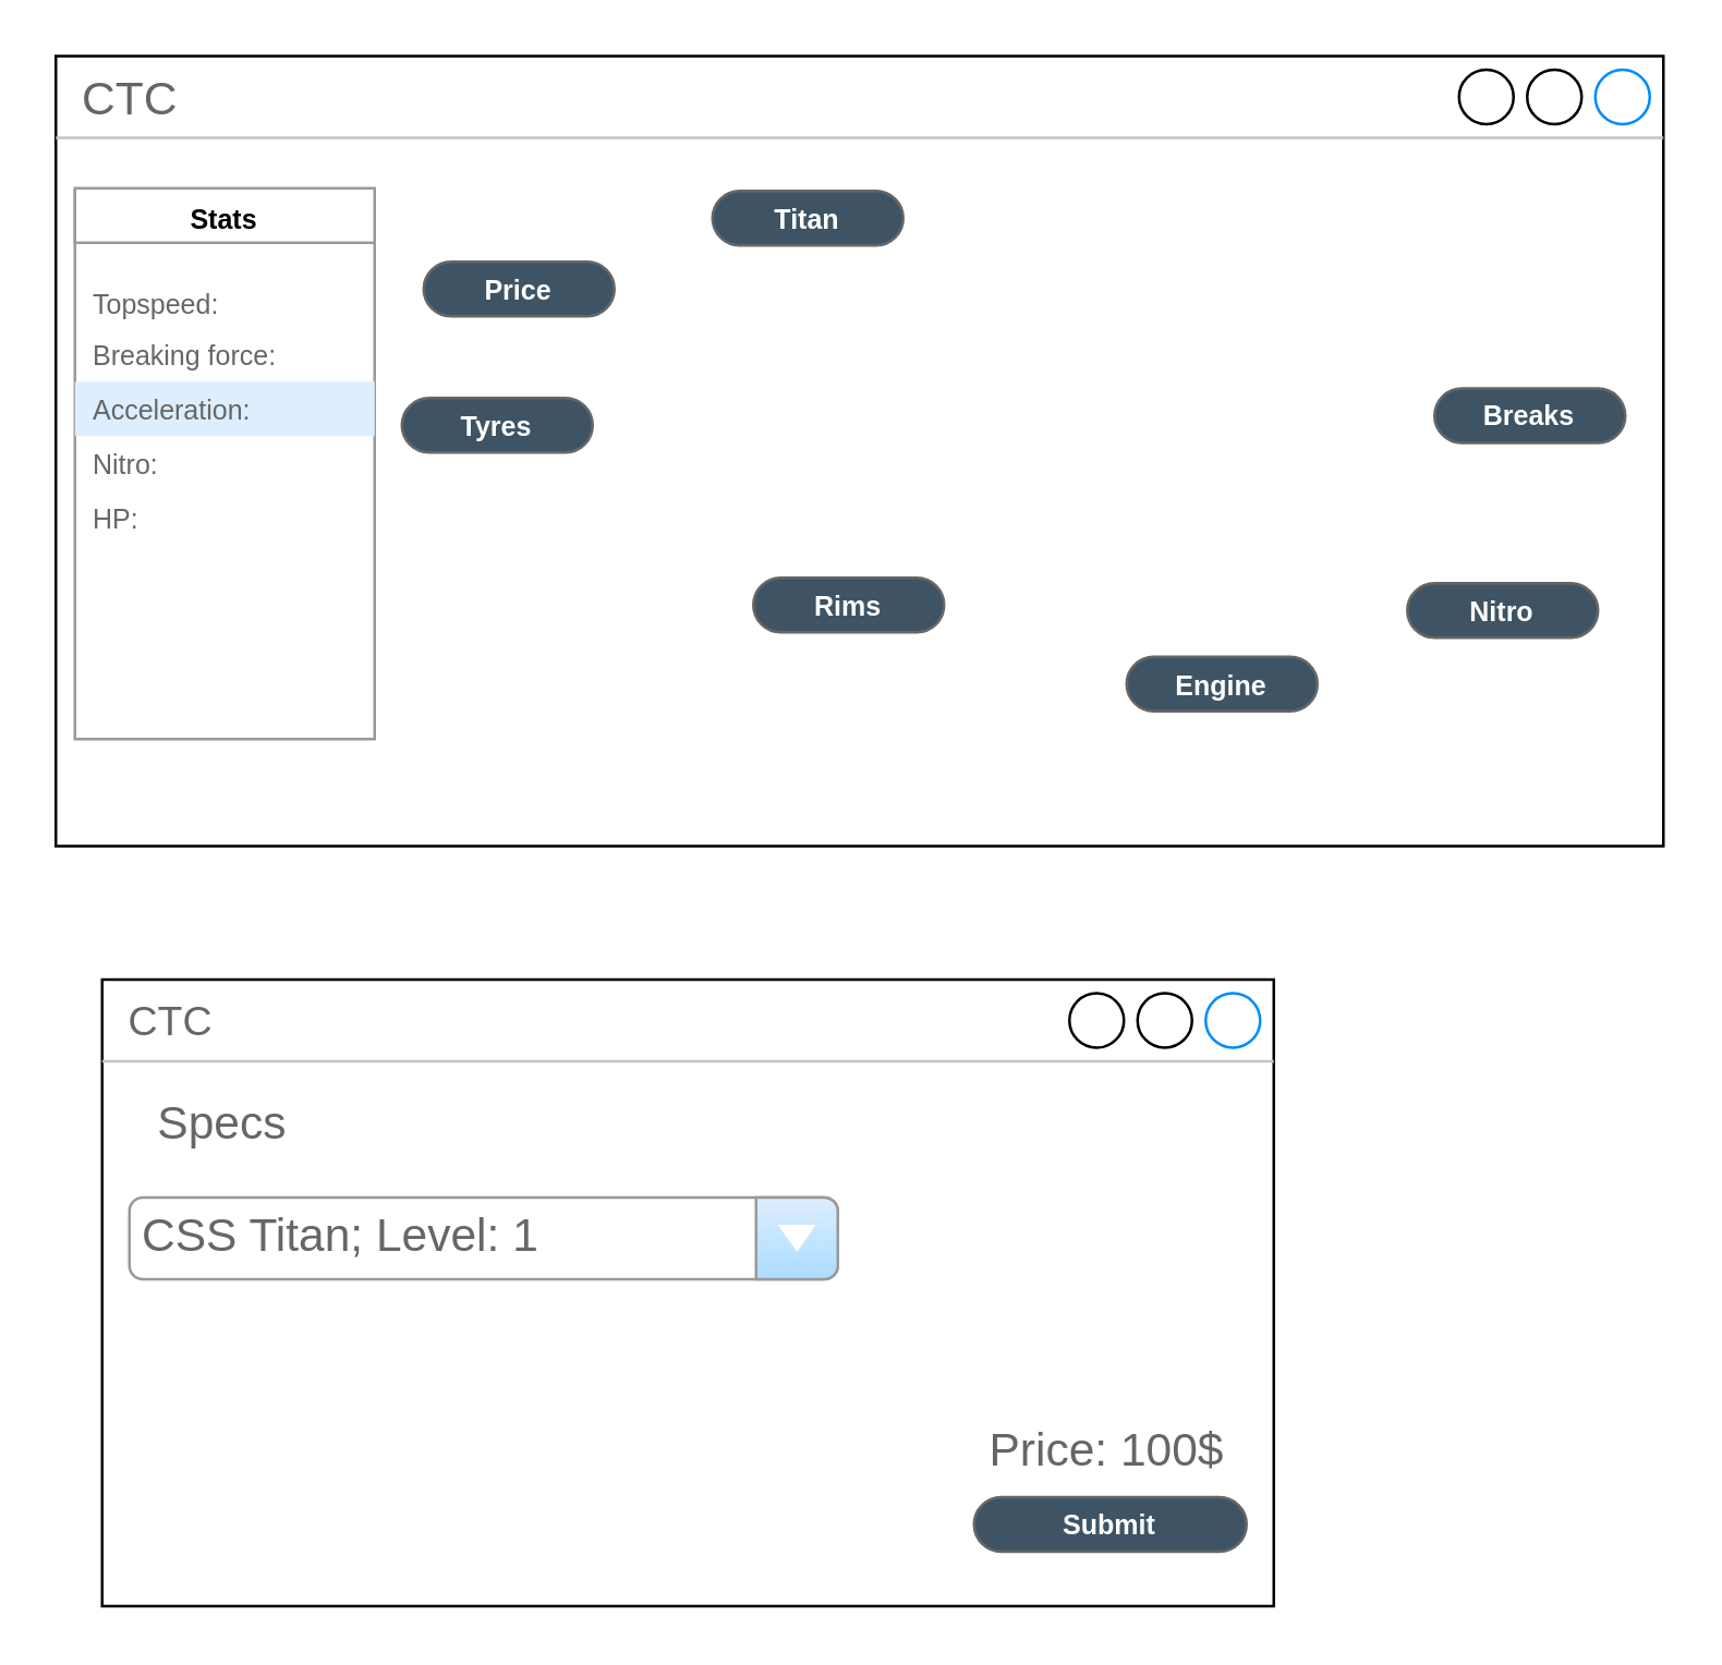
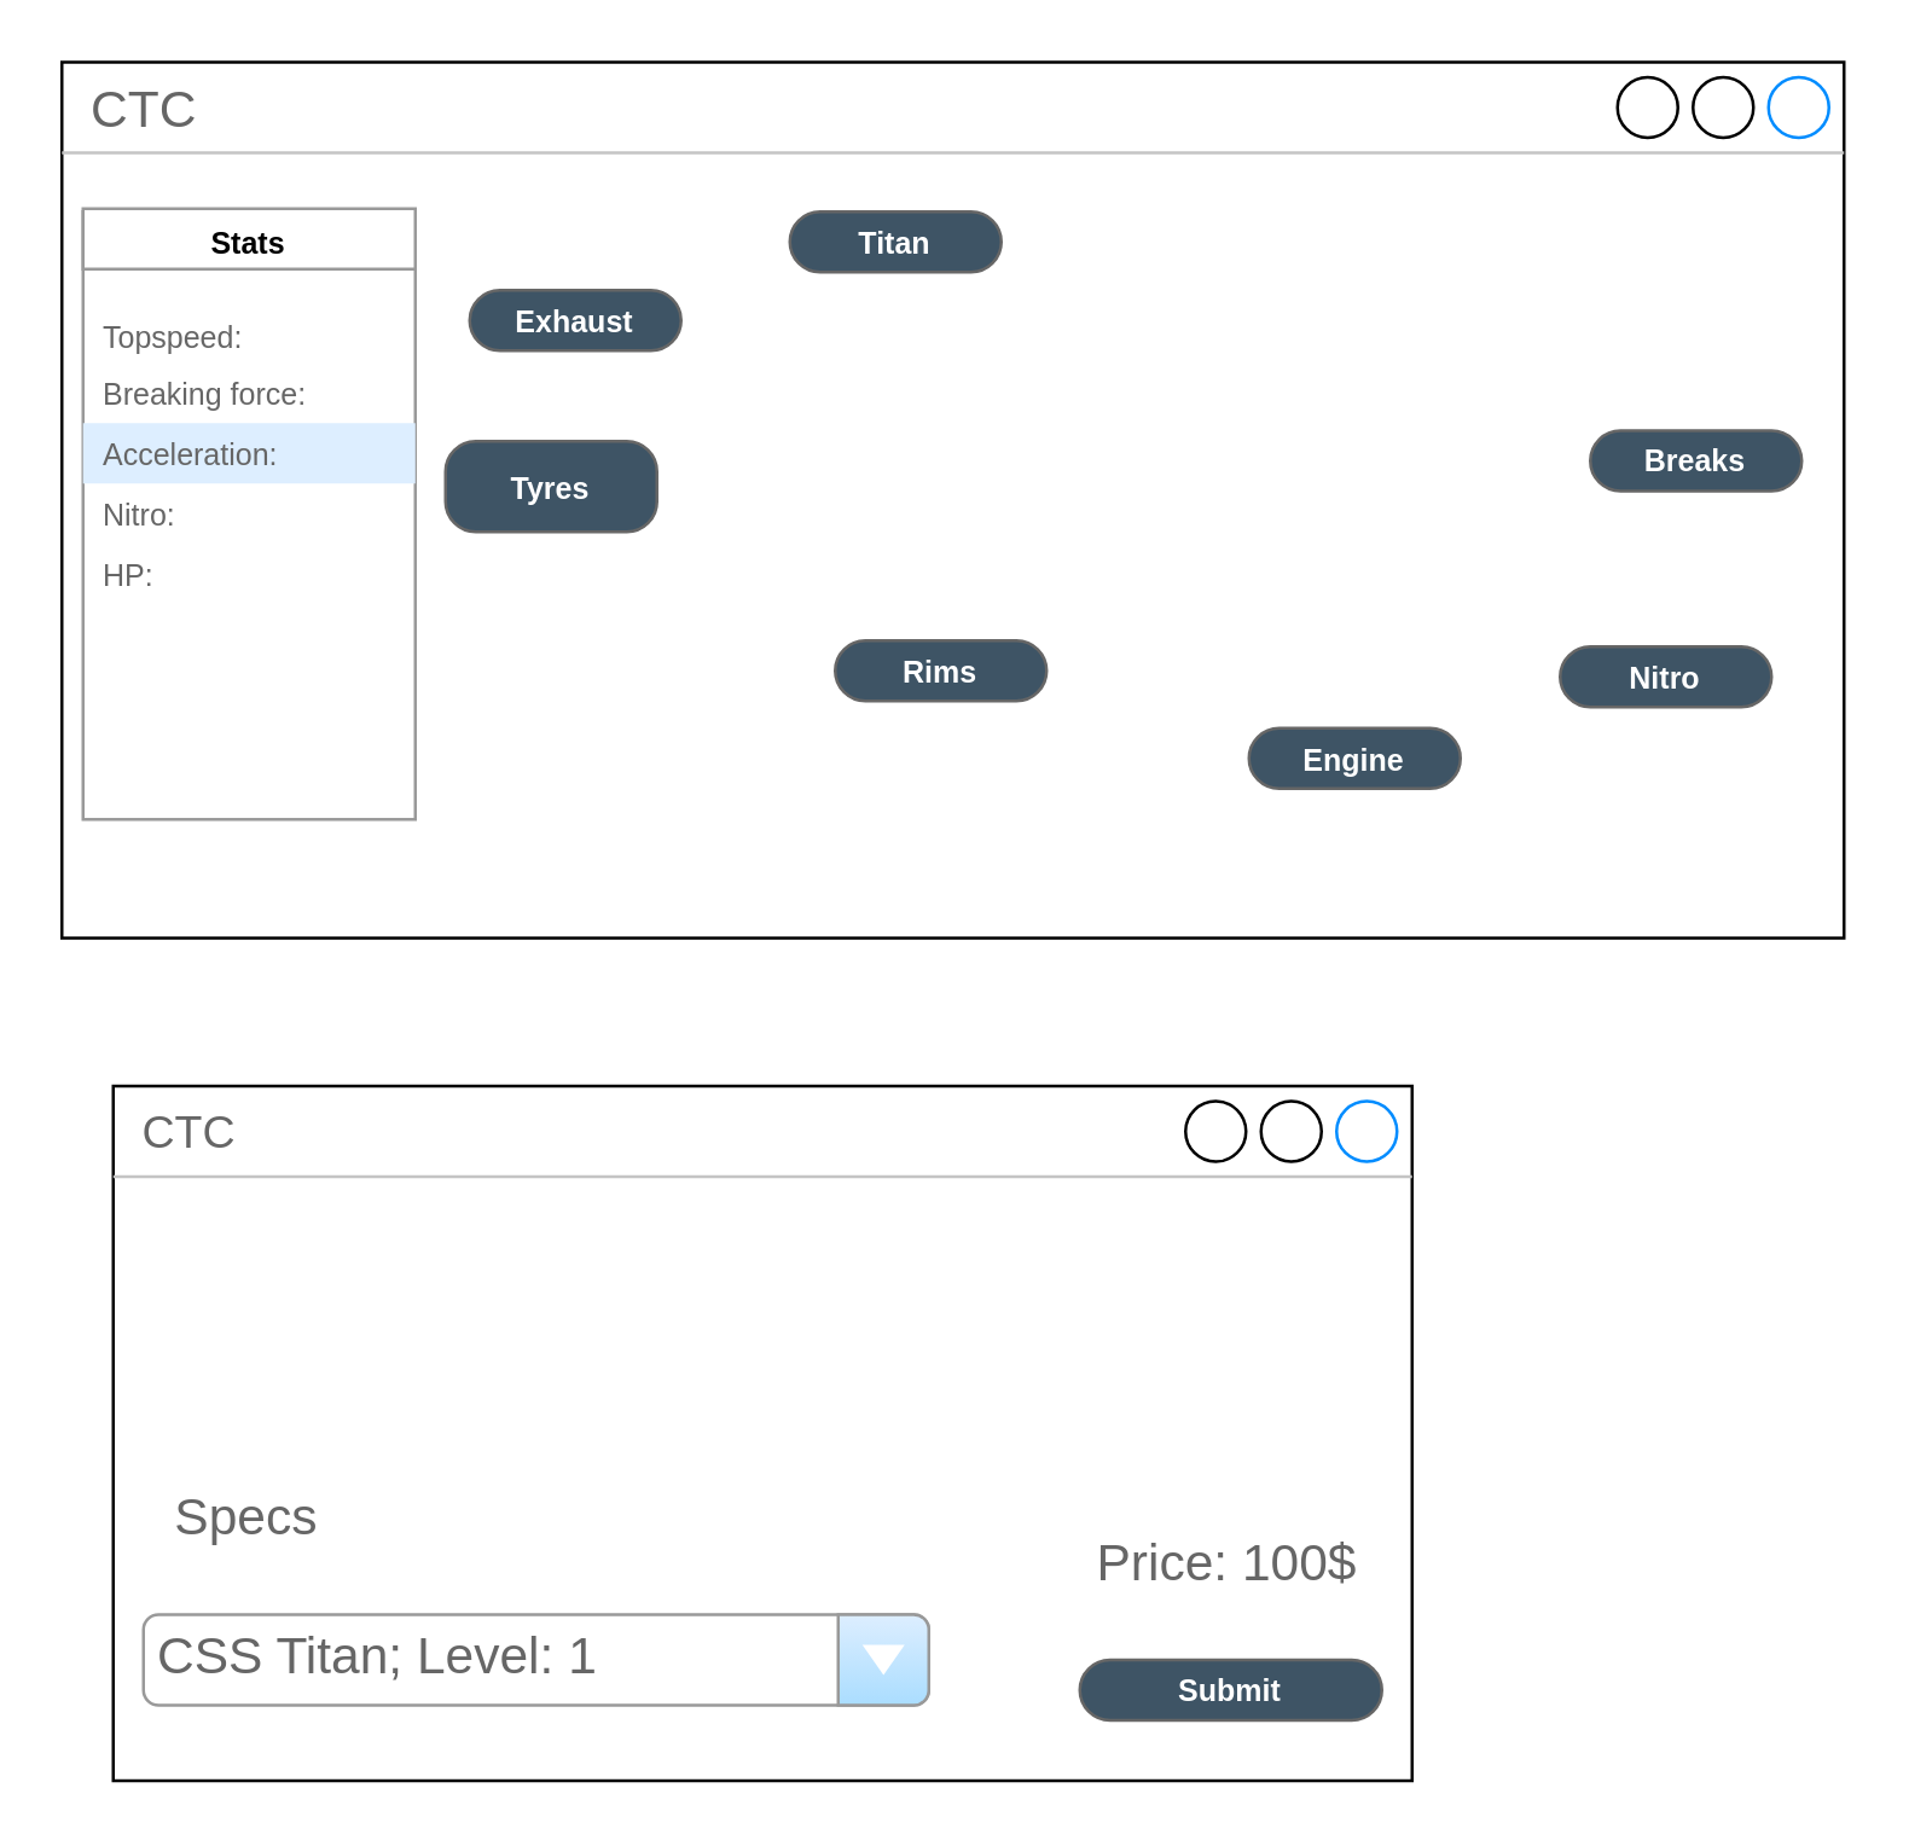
- <mxCell id="9" value="Price" style="strokeWidth=1;shadow=0;dashed=0;align=center;html=1;shape=mxgraph.mockup.buttons.button;strokeColor=#666666;fontColor=#ffffff;mainText=;buttonStyle=round;fontSize=10;fontStyle=1;fillColor=#3e5465;whiteSpace=wrap;" vertex="1" parent="1"><mxGeometry x="155" y="95.5" width="70" height="20" as="geometry" /></mxCell>
+ <mxCell id="9" value="Exhaust" style="strokeWidth=1;shadow=0;dashed=0;align=center;html=1;shape=mxgraph.mockup.buttons.button;strokeColor=#666666;fontColor=#ffffff;mainText=;buttonStyle=round;fontSize=10;fontStyle=1;fillColor=#3e5465;whiteSpace=wrap;" vertex="1" parent="1"><mxGeometry x="155" y="95.5" width="70" height="20" as="geometry" /></mxCell>
- <mxCell id="4" value="Tyres" style="strokeWidth=1;shadow=0;dashed=0;align=center;html=1;shape=mxgraph.mockup.buttons.button;strokeColor=#666666;fontColor=#ffffff;mainText=;buttonStyle=round;fontSize=10;fontStyle=1;fillColor=#3e5465;whiteSpace=wrap;" vertex="1" parent="1"><mxGeometry x="147" y="145.5" width="70" height="20" as="geometry" /></mxCell>
+ <mxCell id="4" value="Tyres" style="strokeWidth=1;shadow=0;dashed=0;align=center;html=1;shape=mxgraph.mockup.buttons.button;strokeColor=#666666;fontColor=#ffffff;mainText=;buttonStyle=round;fontSize=10;fontStyle=1;fillColor=#3e5465;whiteSpace=wrap;" vertex="1" parent="1"><mxGeometry x="147" y="145.5" width="70" height="30" as="geometry" /></mxCell>
- <mxCell id="19" value="&amp;nbsp;Specs" style="strokeWidth=1;shadow=0;dashed=0;align=center;html=1;shape=mxgraph.mockup.text.textBox;fontColor=#666666;align=left;fontSize=17;spacingLeft=4;spacingTop=-3;whiteSpace=wrap;strokeColor=none;mainText=" vertex="1" parent="1"><mxGeometry x="47" y="399" width="150" height="30" as="geometry" /></mxCell>
+ <mxCell id="19" value="&amp;nbsp;Specs" style="strokeWidth=1;shadow=0;dashed=0;align=center;html=1;shape=mxgraph.mockup.text.textBox;fontColor=#666666;align=left;fontSize=17;spacingLeft=4;spacingTop=-3;whiteSpace=wrap;strokeColor=none;mainText=" vertex="1" parent="1"><mxGeometry x="47" y="489" width="150" height="30" as="geometry" /></mxCell>
- <mxCell id="20" value="CSS Titan; Level: 1" style="strokeWidth=1;shadow=0;dashed=0;align=center;html=1;shape=mxgraph.mockup.forms.comboBox;strokeColor=#999999;fillColor=#ddeeff;align=left;fillColor2=#aaddff;mainText=;fontColor=#666666;fontSize=17;spacingLeft=3;" vertex="1" parent="1"><mxGeometry x="47" y="439" width="260" height="30" as="geometry" /></mxCell>
+ <mxCell id="20" value="CSS Titan; Level: 1" style="strokeWidth=1;shadow=0;dashed=0;align=center;html=1;shape=mxgraph.mockup.forms.comboBox;strokeColor=#999999;fillColor=#ddeeff;align=left;fillColor2=#aaddff;mainText=;fontColor=#666666;fontSize=17;spacingLeft=3;" vertex="1" parent="1"><mxGeometry x="47" y="534" width="260" height="30" as="geometry" /></mxCell>
- <mxCell id="21" value="Price: 100$" style="strokeWidth=1;shadow=0;dashed=0;align=center;html=1;shape=mxgraph.mockup.text.textBox;fontColor=#666666;align=left;fontSize=17;spacingLeft=4;spacingTop=-3;whiteSpace=wrap;strokeColor=none;mainText=" vertex="1" parent="1"><mxGeometry x="357" y="519" width="96" height="30" as="geometry" /></mxCell>
+ <mxCell id="21" value="Price: 100$" style="strokeWidth=1;shadow=0;dashed=0;align=center;html=1;shape=mxgraph.mockup.text.textBox;fontColor=#666666;align=left;fontSize=17;spacingLeft=4;spacingTop=-3;whiteSpace=wrap;strokeColor=none;mainText=" vertex="1" parent="1"><mxGeometry x="357" y="504" width="96" height="30" as="geometry" /></mxCell>
